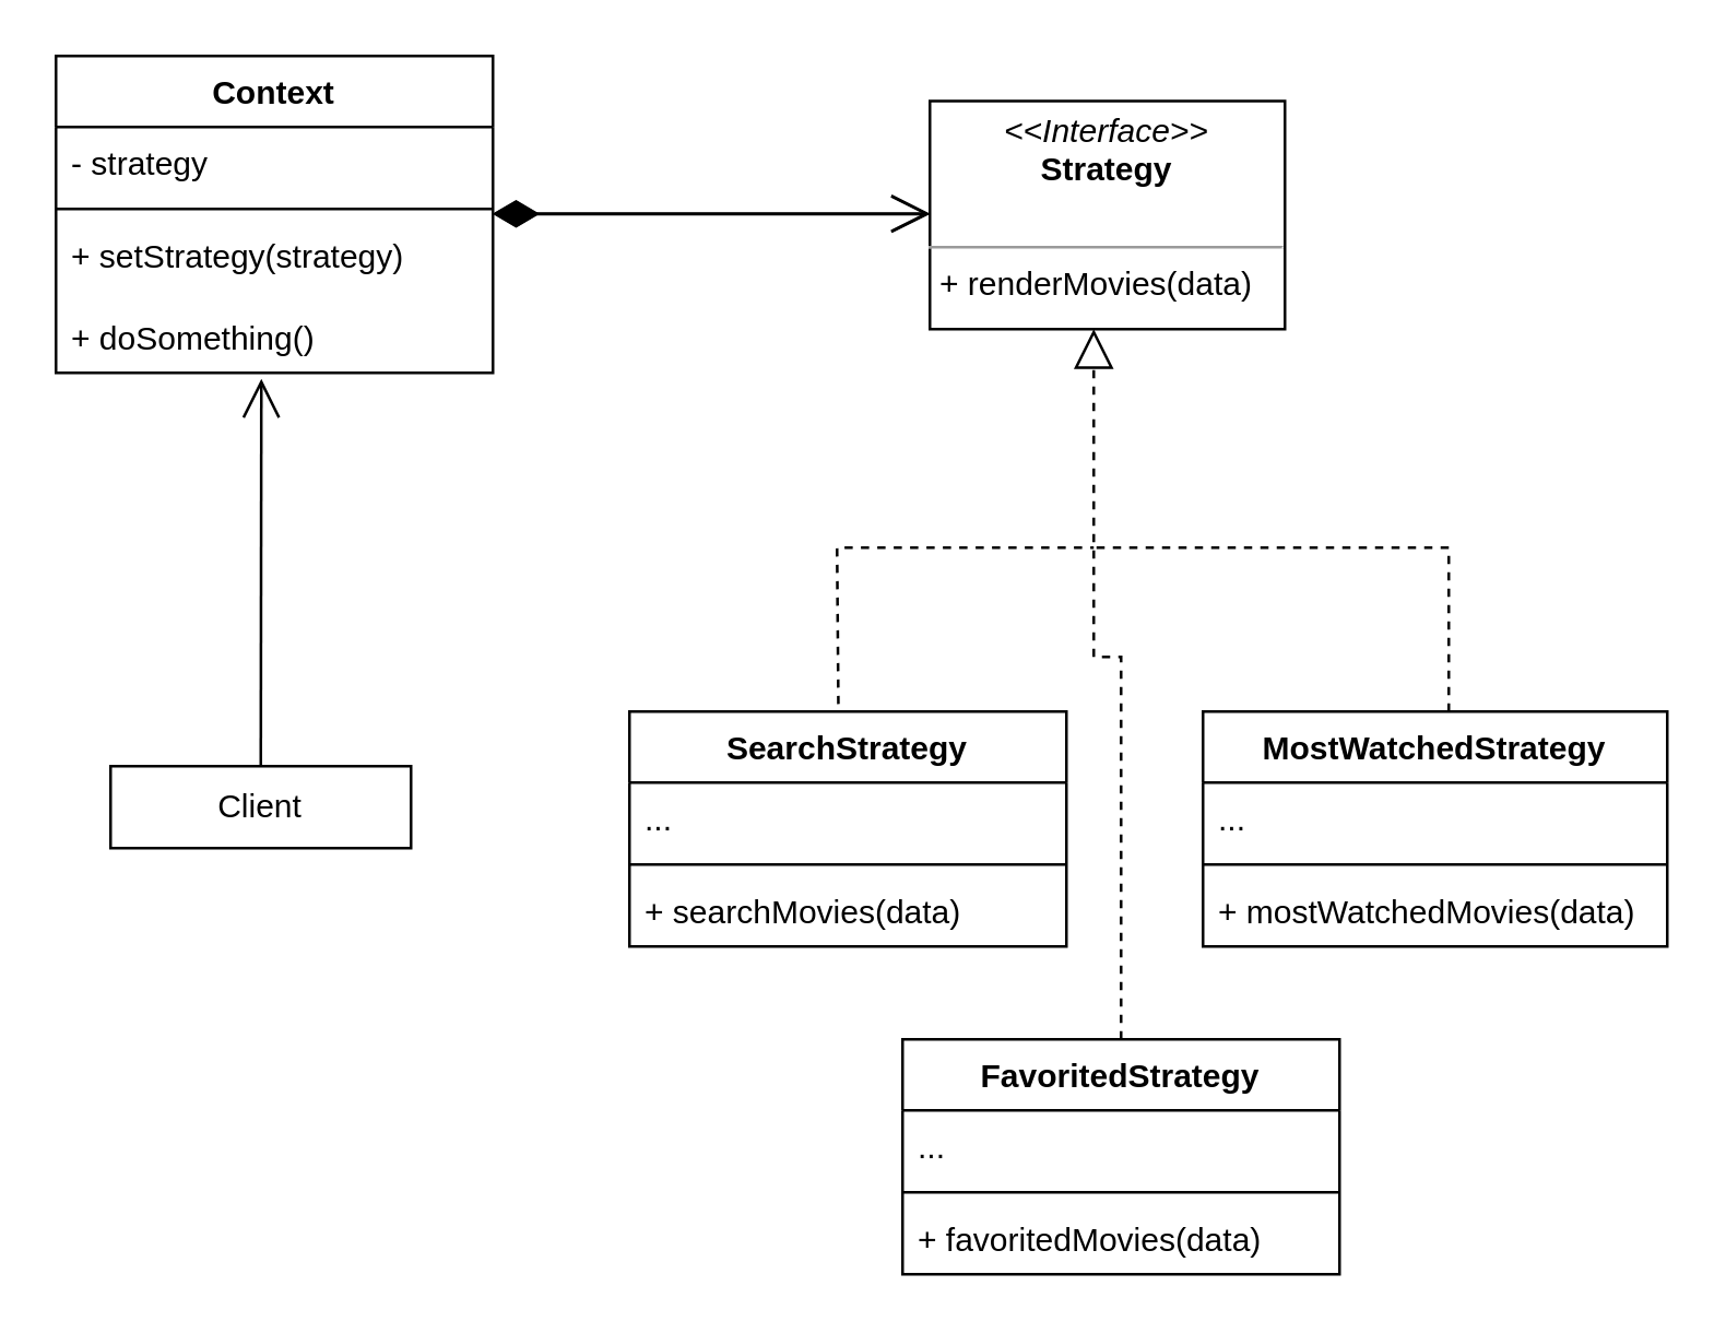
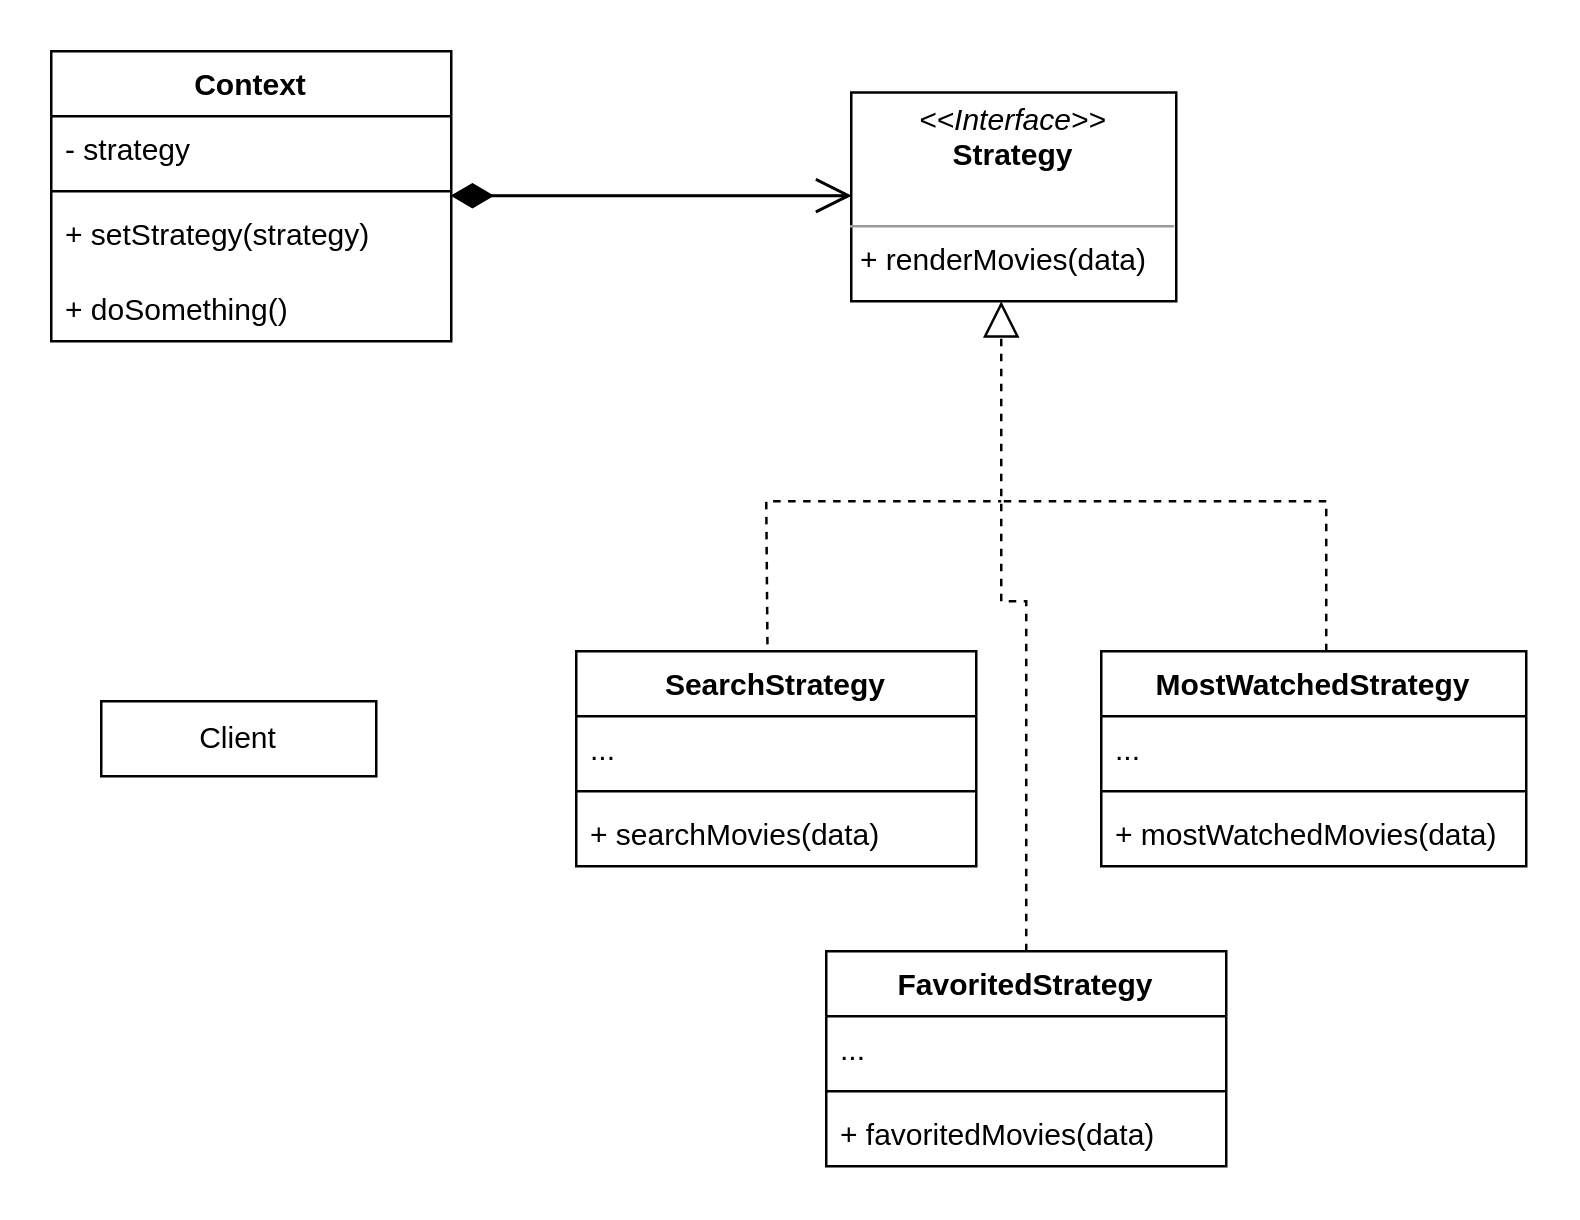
- <mxCell id="19" value="" style="endArrow=open;endFill=1;endSize=12;html=1;rounded=0;exitX=0.5;exitY=0;exitDx=0;exitDy=0;entryX=0.47;entryY=1.086;entryDx=0;entryDy=0;entryPerimeter=0;" parent="1" source="8" target="6" edge="1"><mxGeometry width="160" relative="1" as="geometry"><mxPoint x="40" y="260" as="sourcePoint" /><mxPoint x="200" y="260" as="targetPoint" /></mxGeometry></mxCell>
